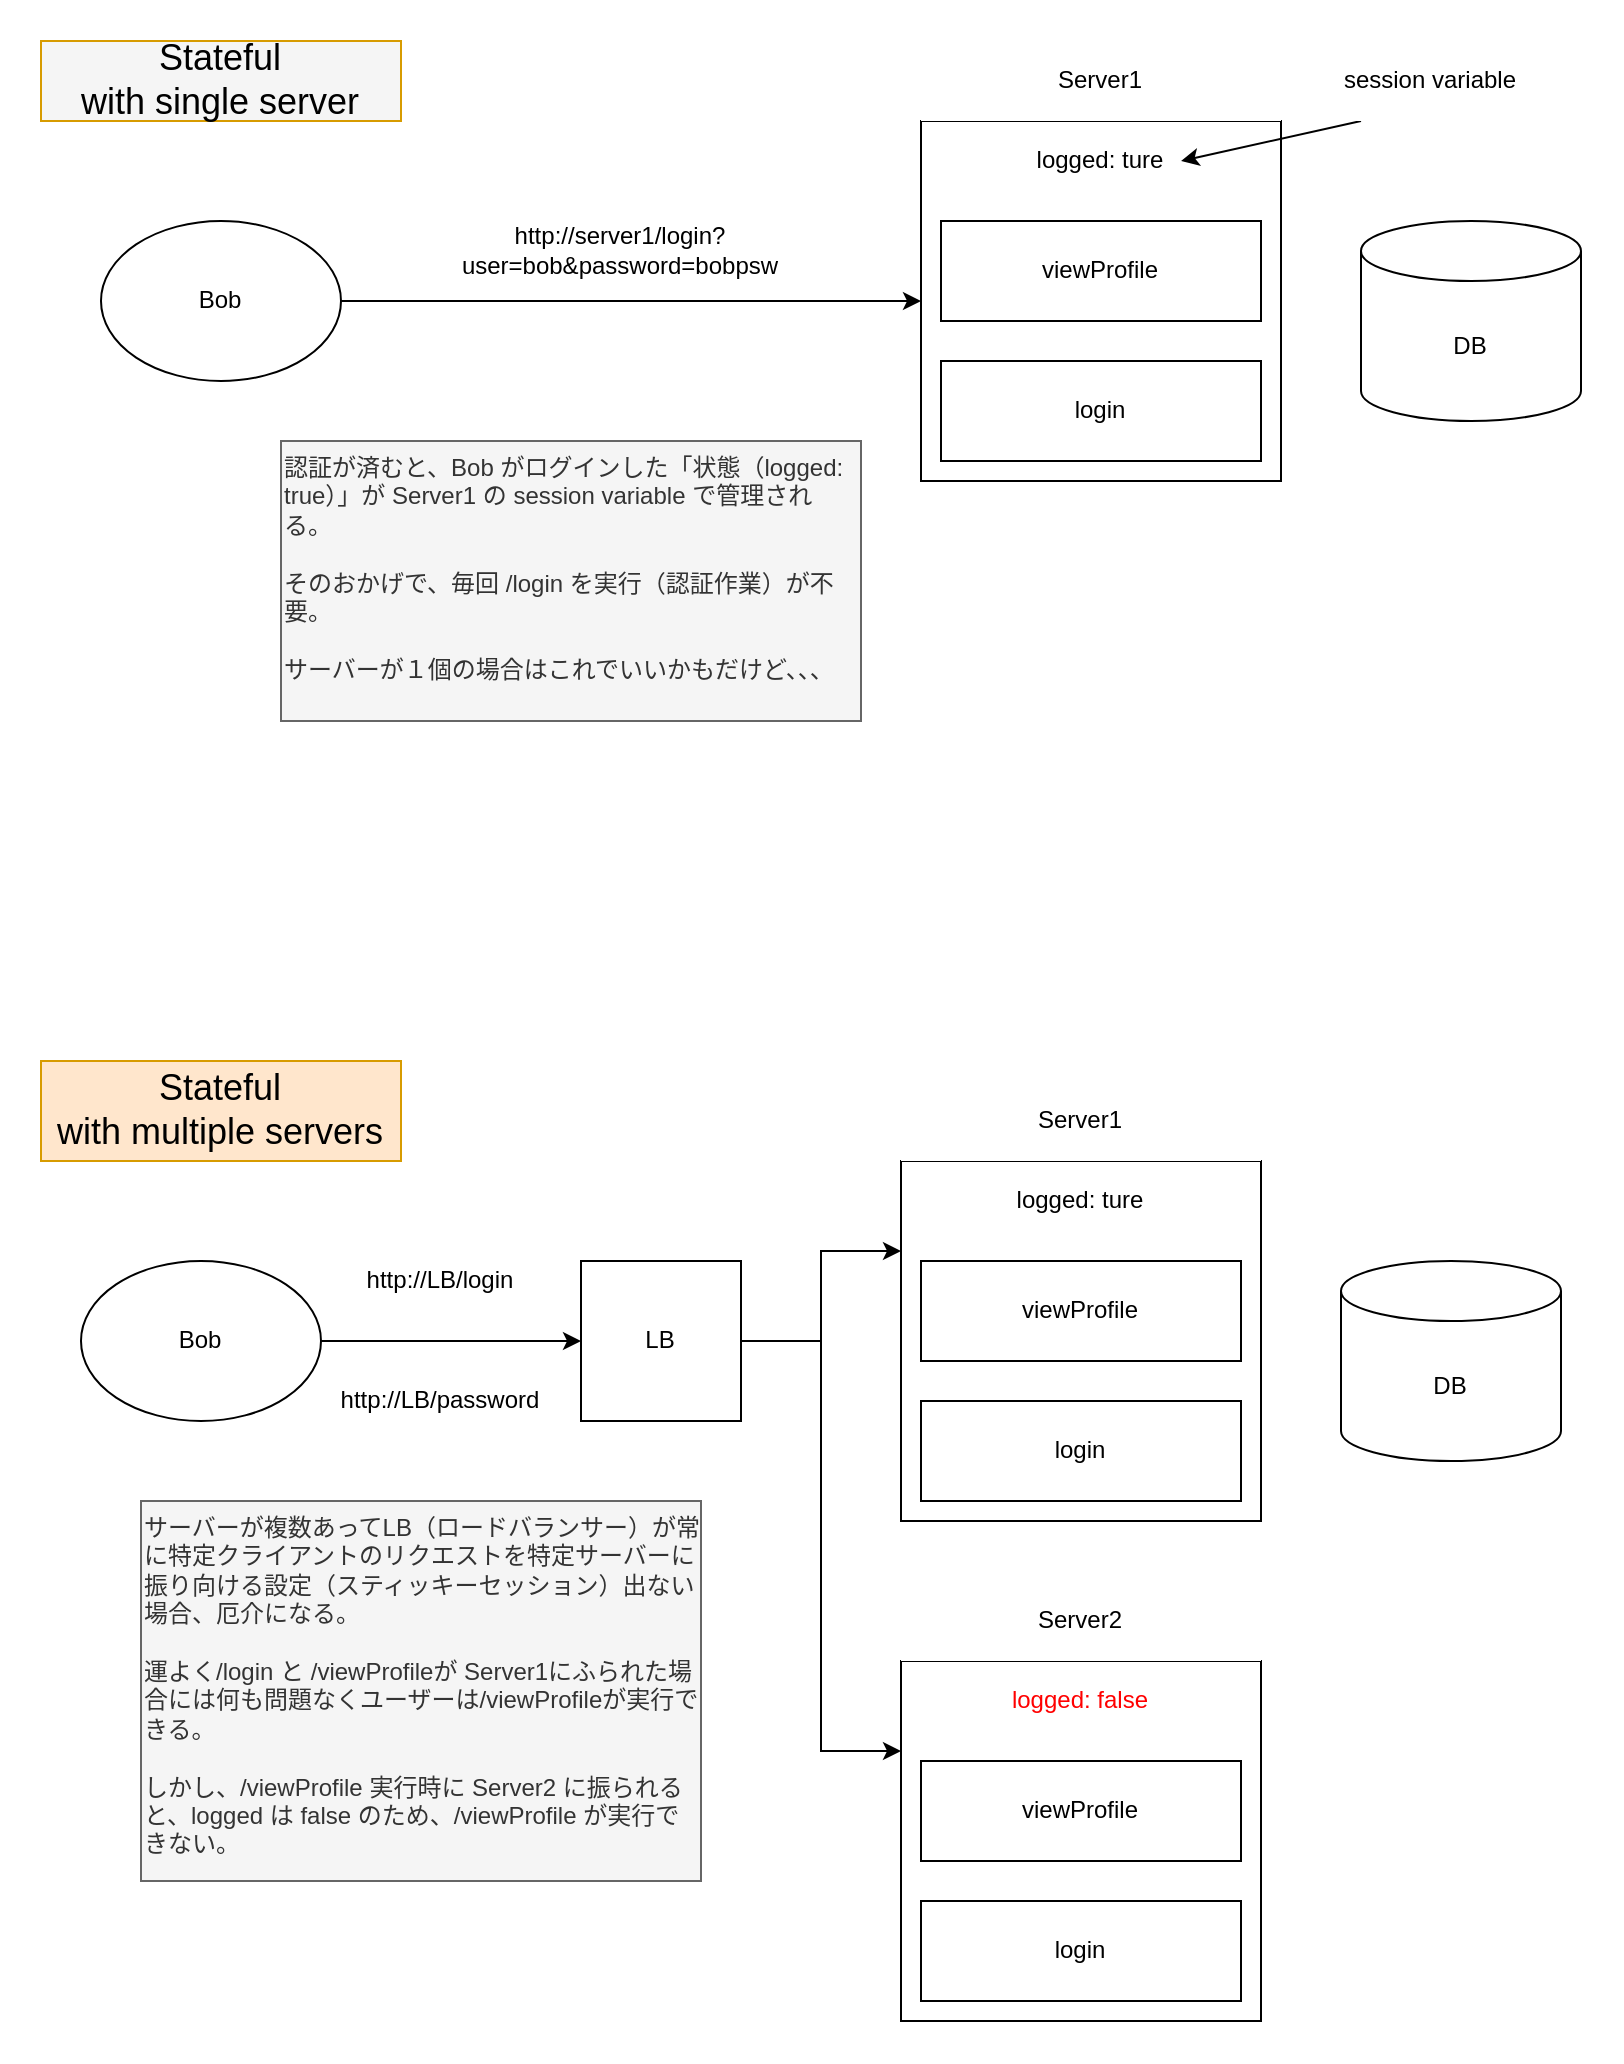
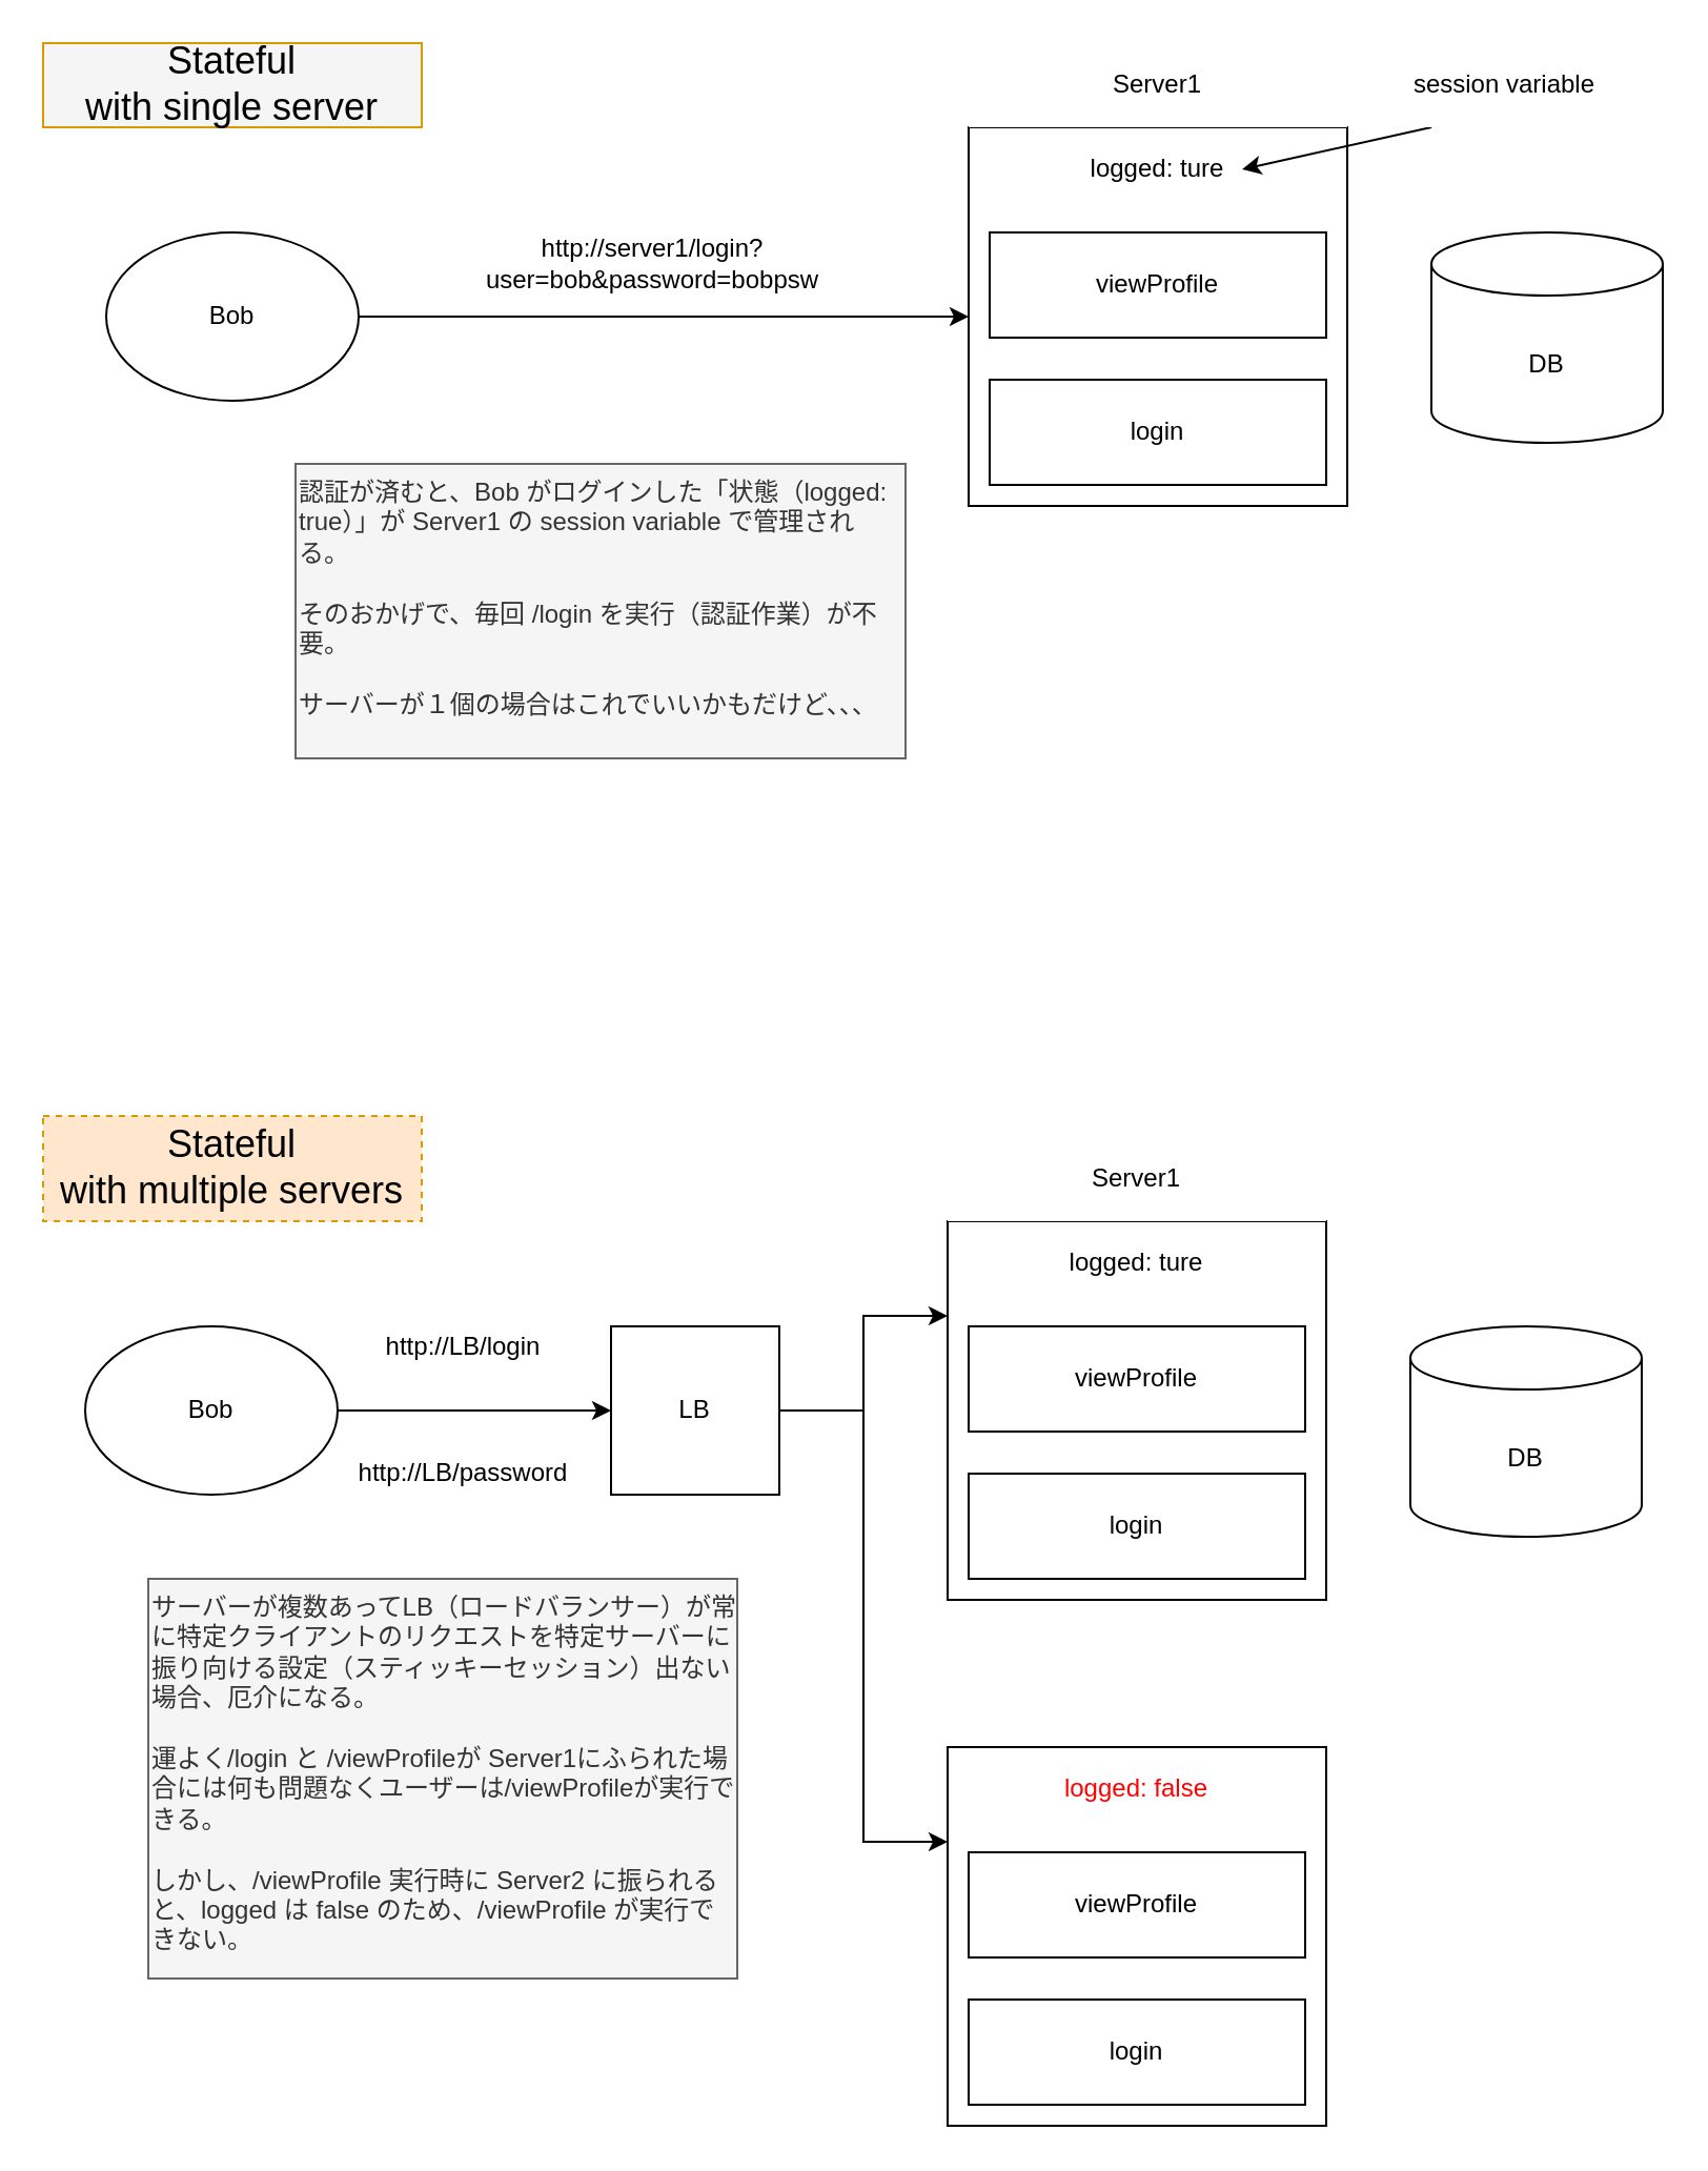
- <mxCell id="29" value="Stateful&lt;br&gt;with multiple servers" style="rounded=0;whiteSpace=wrap;html=1;strokeColor=#d79b00;fontSize=18;fillColor=#ffe6cc;" parent="1" vertex="1"><mxGeometry x="20" y="530" width="180" height="50" as="geometry" /></mxCell>
+ <mxCell id="29" value="Stateful&lt;br&gt;with multiple servers" style="rounded=0;whiteSpace=wrap;html=1;strokeColor=#d79b00;fontSize=18;fillColor=#ffe6cc;dashed=1;" parent="1" vertex="1"><mxGeometry x="20" y="530" width="180" height="50" as="geometry" /></mxCell>
- <mxCell id="21" value="Server2" style="rounded=0;whiteSpace=wrap;html=1;strokeColor=none;" parent="1" vertex="1"><mxGeometry x="450" y="790" width="180" height="40" as="geometry" /></mxCell>
